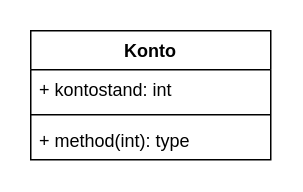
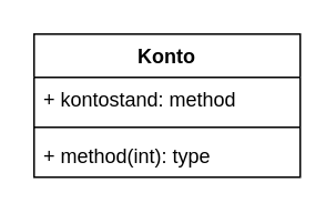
- <mxCell id="3" value="+ kontostand: int" style="text;strokeColor=none;fillColor=none;align=left;verticalAlign=top;spacingLeft=4;spacingRight=4;overflow=hidden;rotatable=0;points=[[0,0.5],[1,0.5]];portConstraint=eastwest;" vertex="1" parent="2"><mxGeometry y="26" width="160" height="26" as="geometry" /></mxCell>
+ <mxCell id="3" value="+ kontostand: method" style="text;strokeColor=none;fillColor=none;align=left;verticalAlign=top;spacingLeft=4;spacingRight=4;overflow=hidden;rotatable=0;points=[[0,0.5],[1,0.5]];portConstraint=eastwest;" vertex="1" parent="2"><mxGeometry y="26" width="160" height="26" as="geometry" /></mxCell>
